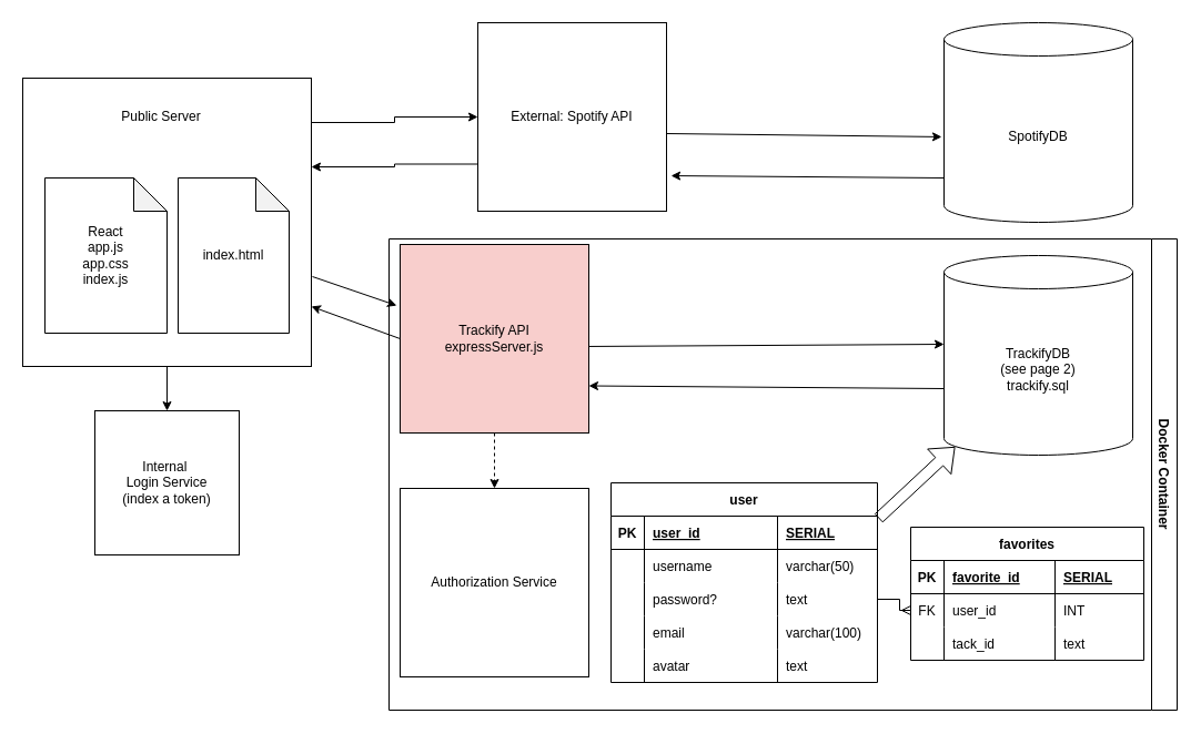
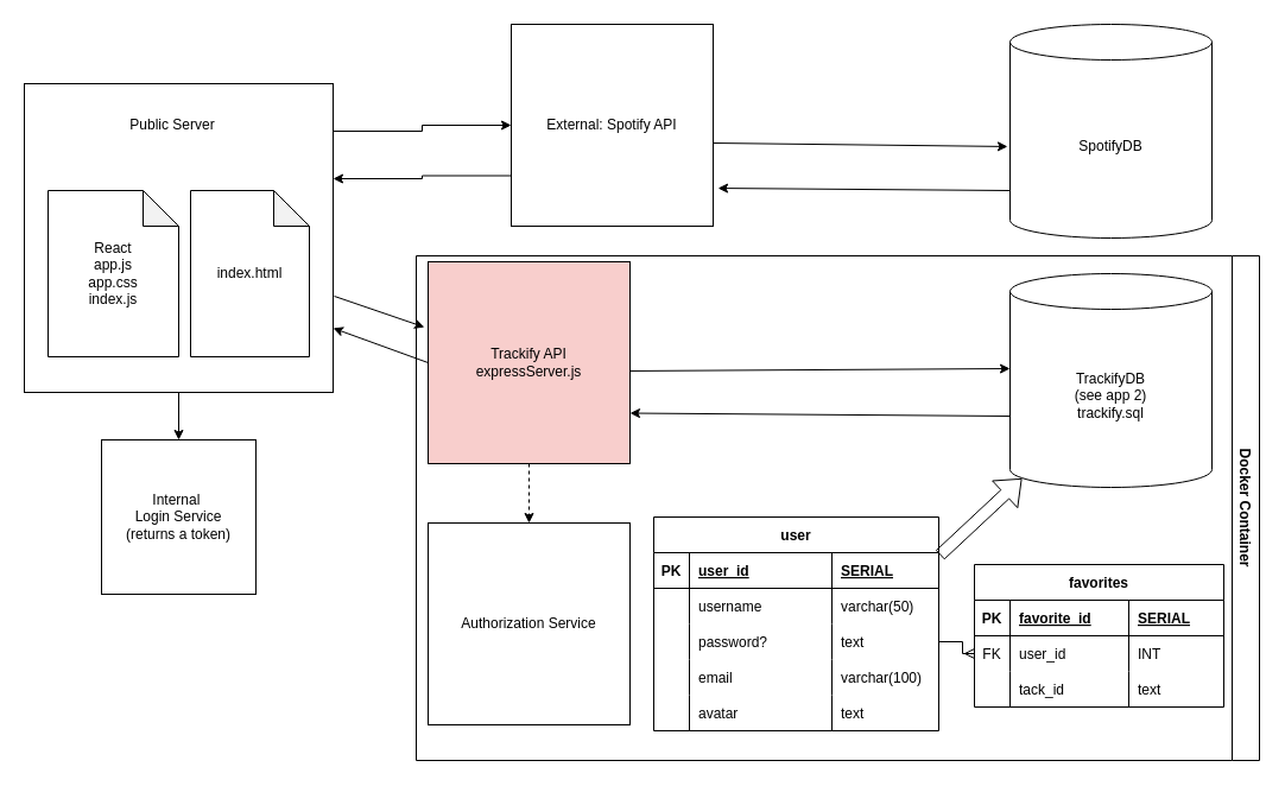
- <mxCell id="11" value="TrackifyDB&lt;br&gt;(see page 2)&lt;br&gt;trackify.sql" style="shape=cylinder3;whiteSpace=wrap;html=1;boundedLbl=1;backgroundOutline=1;size=15;" vertex="1" parent="1"><mxGeometry x="850" y="230" width="170" height="180" as="geometry" /></mxCell>
+ <mxCell id="11" value="TrackifyDB&lt;br&gt;(see app 2)&lt;br&gt;trackify.sql" style="shape=cylinder3;whiteSpace=wrap;html=1;boundedLbl=1;backgroundOutline=1;size=15;" vertex="1" parent="1"><mxGeometry x="850" y="230" width="170" height="180" as="geometry" /></mxCell>
- <mxCell id="19" value="Internal&amp;nbsp;&lt;br&gt;Login Service&lt;br&gt;(index a token)" style="whiteSpace=wrap;html=1;aspect=fixed;" vertex="1" parent="1"><mxGeometry x="85" y="370" width="130" height="130" as="geometry" /></mxCell>
+ <mxCell id="19" value="Internal&amp;nbsp;&lt;br&gt;Login Service&lt;br&gt;(returns a token)" style="whiteSpace=wrap;html=1;aspect=fixed;" vertex="1" parent="1"><mxGeometry x="85" y="370" width="130" height="130" as="geometry" /></mxCell>
